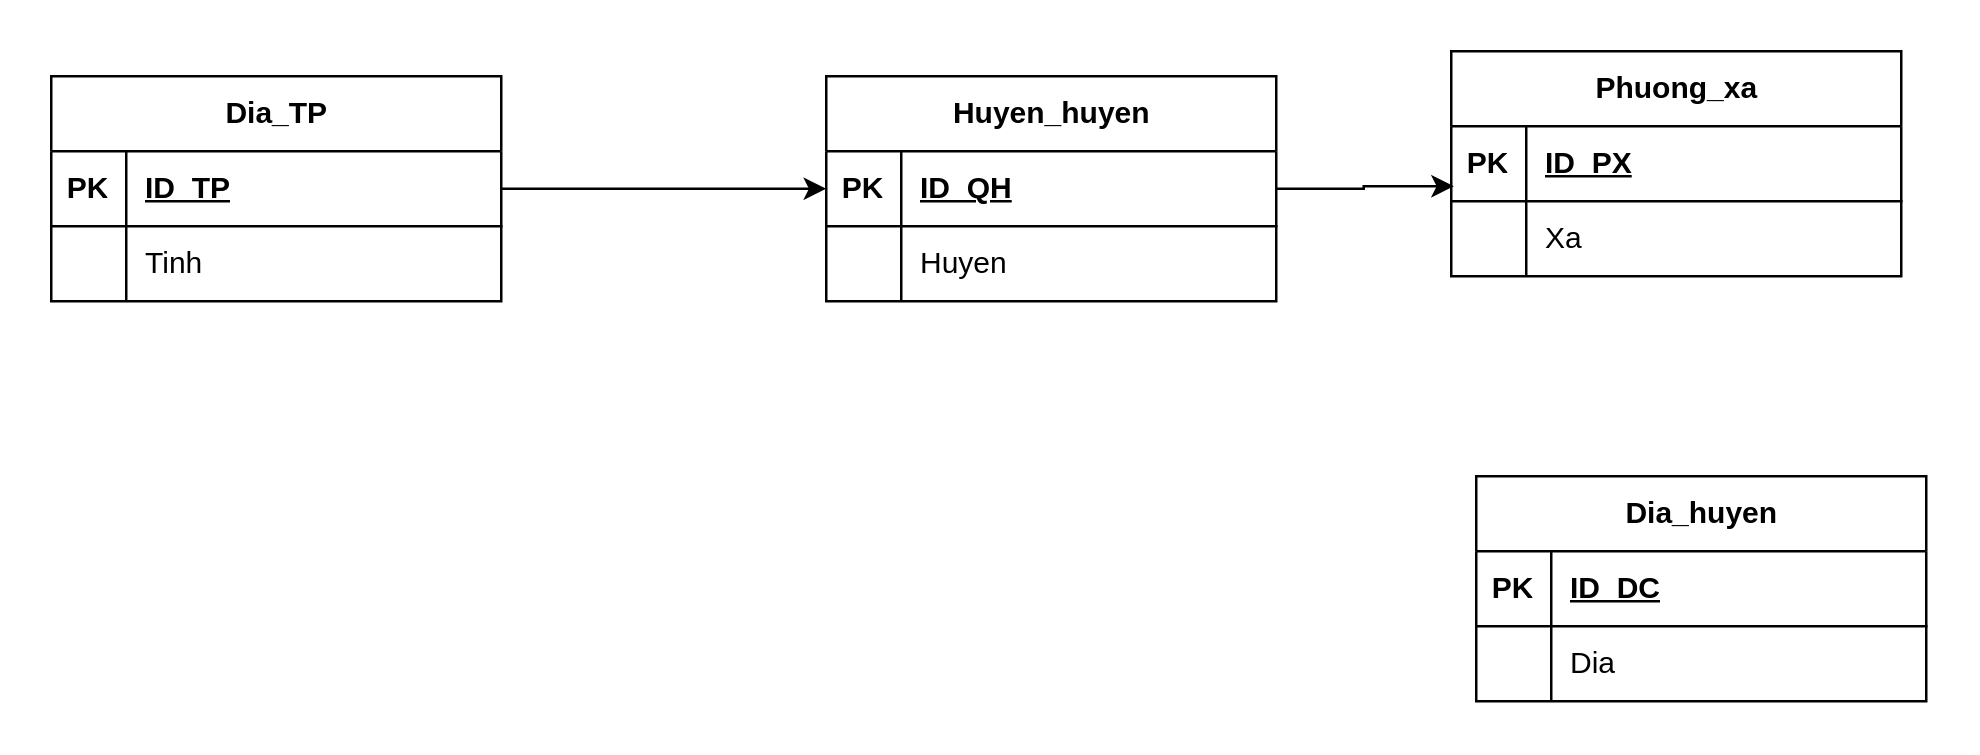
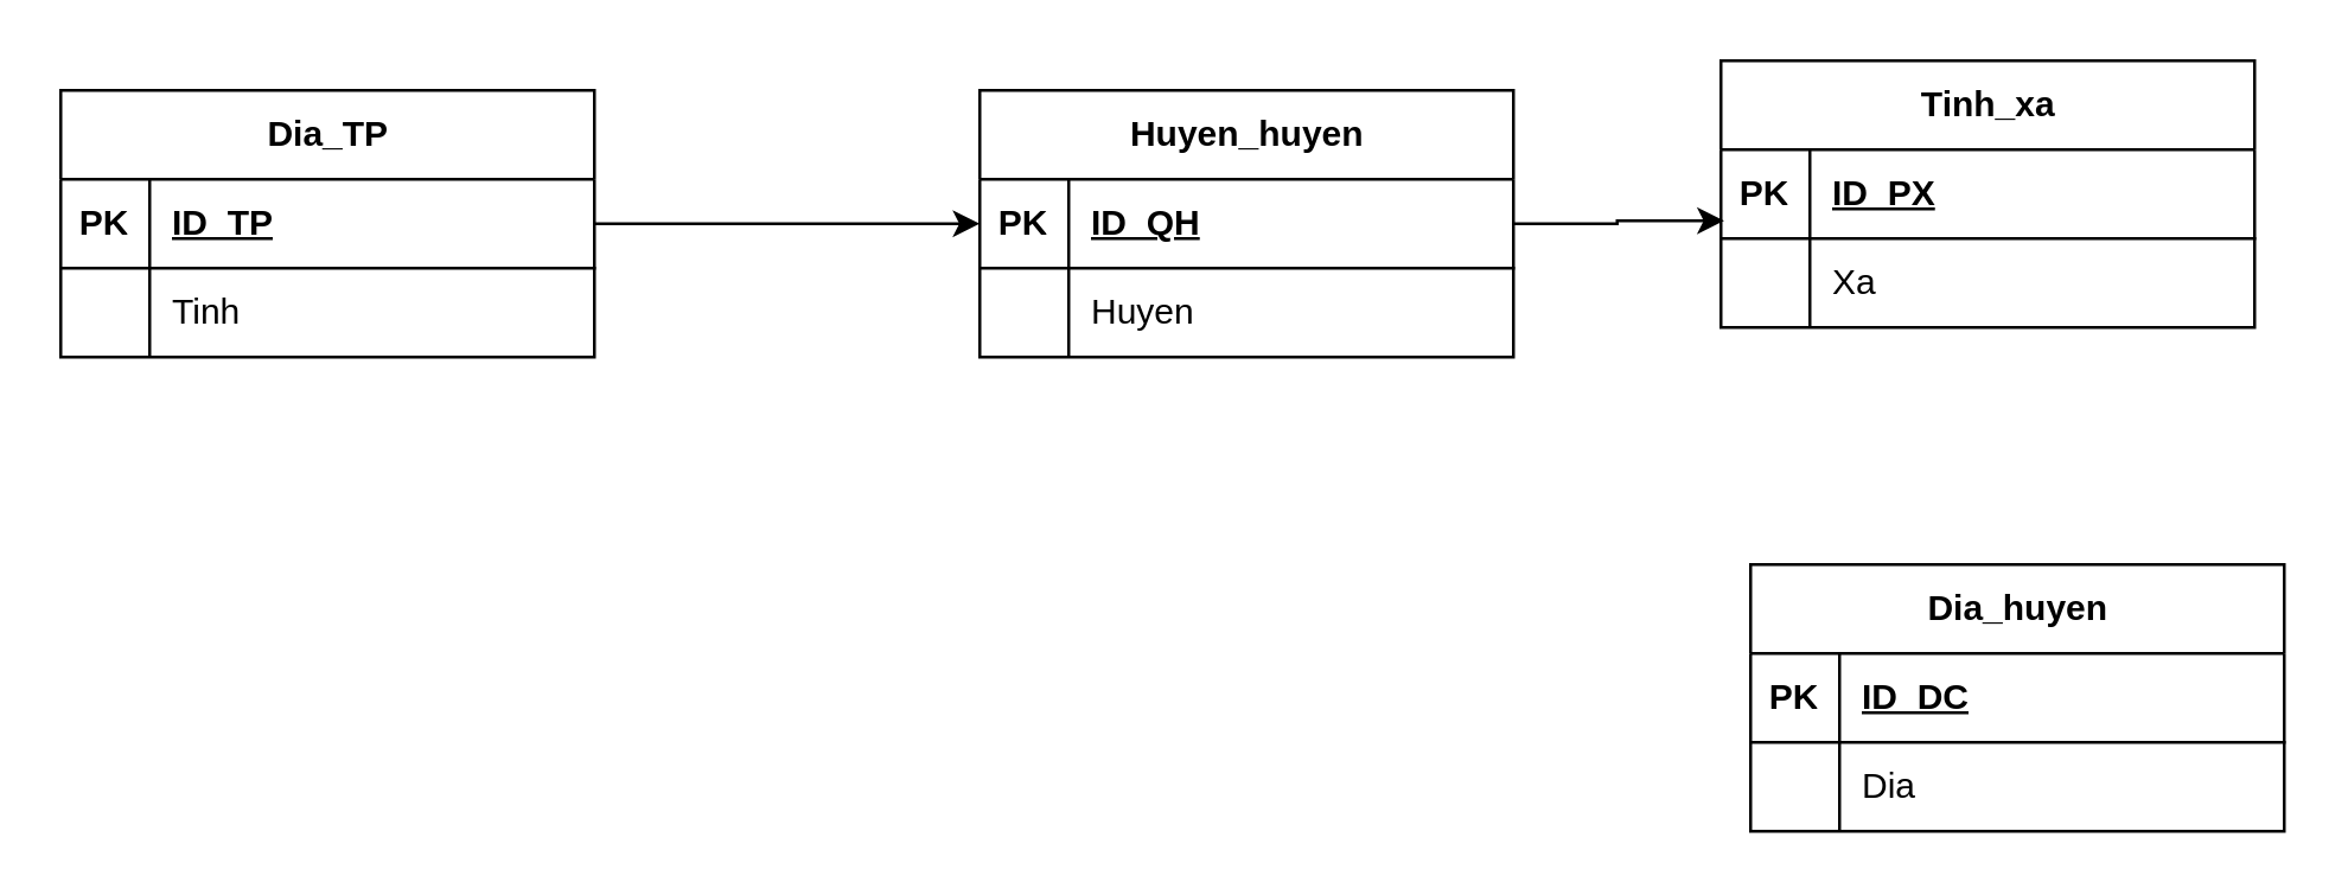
- <mxCell id="17" value="Phuong_xa" style="shape=table;startSize=30;container=1;collapsible=1;childLayout=tableLayout;fixedRows=1;rowLines=0;fontStyle=1;align=center;resizeLast=1;html=1;" vertex="1" parent="1"><mxGeometry x="580" y="20" width="180" height="90" as="geometry" /></mxCell>
+ <mxCell id="17" value="Tinh_xa" style="shape=table;startSize=30;container=1;collapsible=1;childLayout=tableLayout;fixedRows=1;rowLines=0;fontStyle=1;align=center;resizeLast=1;html=1;" vertex="1" parent="1"><mxGeometry x="580" y="20" width="180" height="90" as="geometry" /></mxCell>
